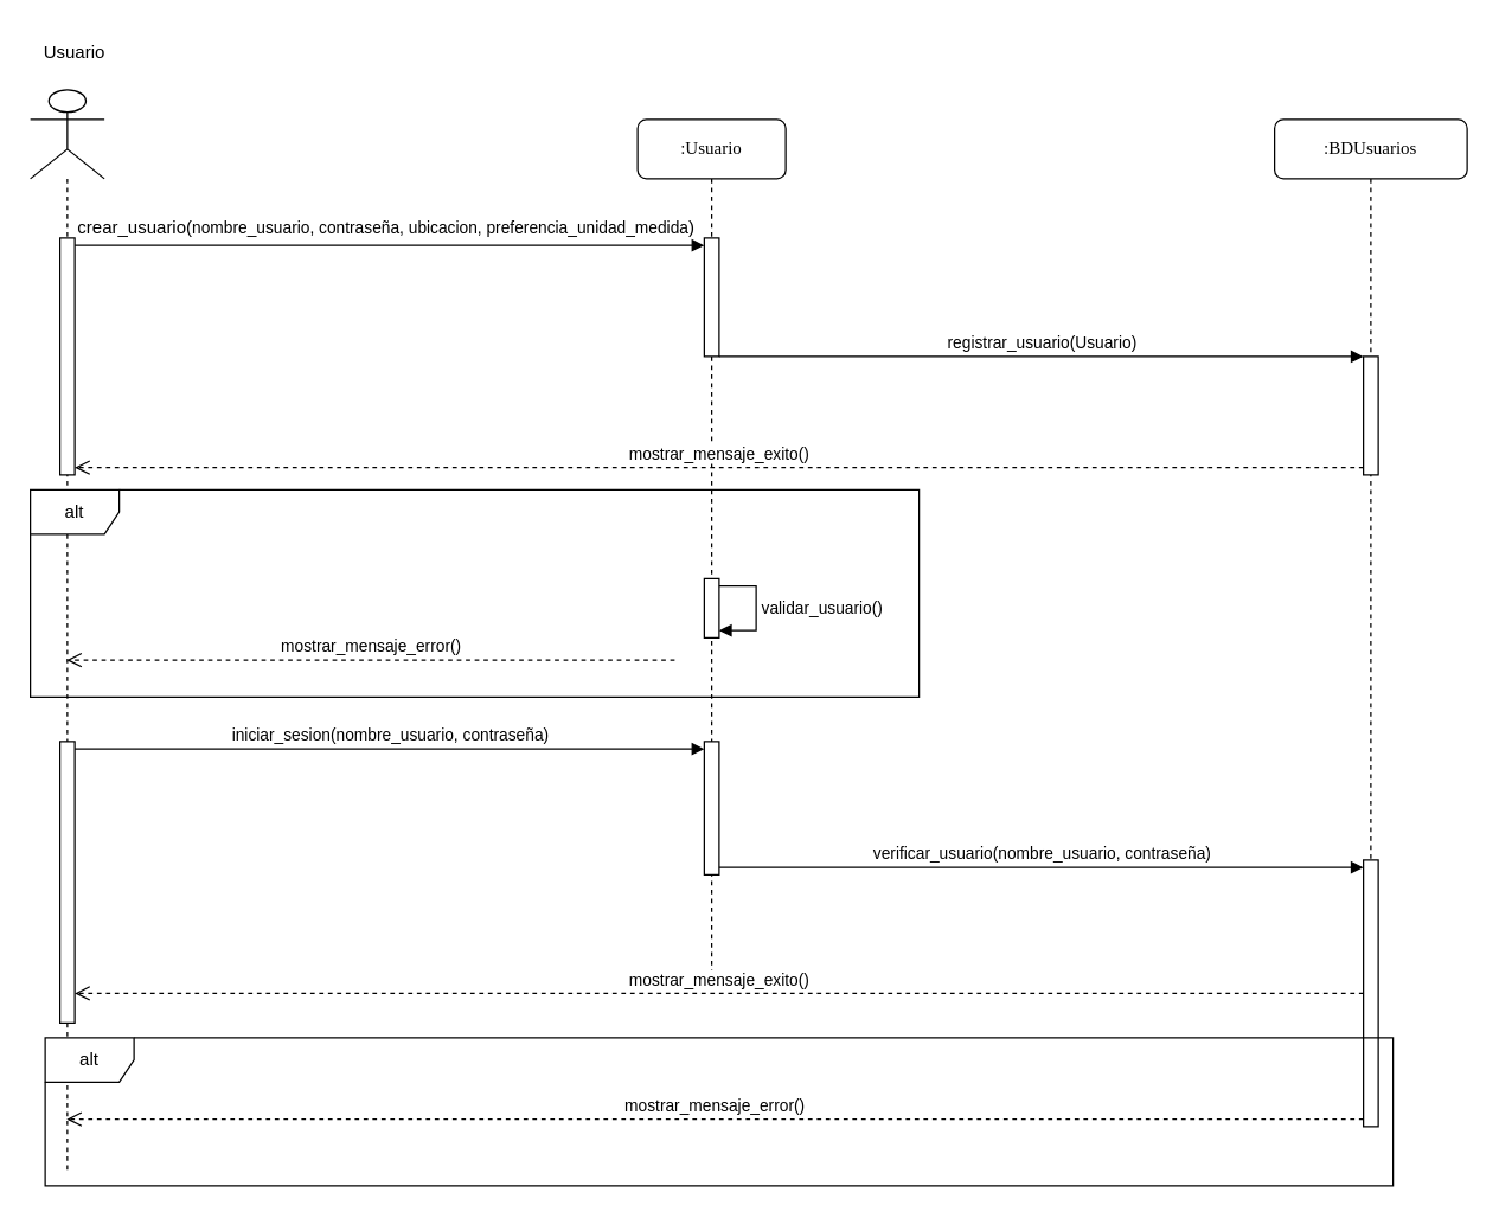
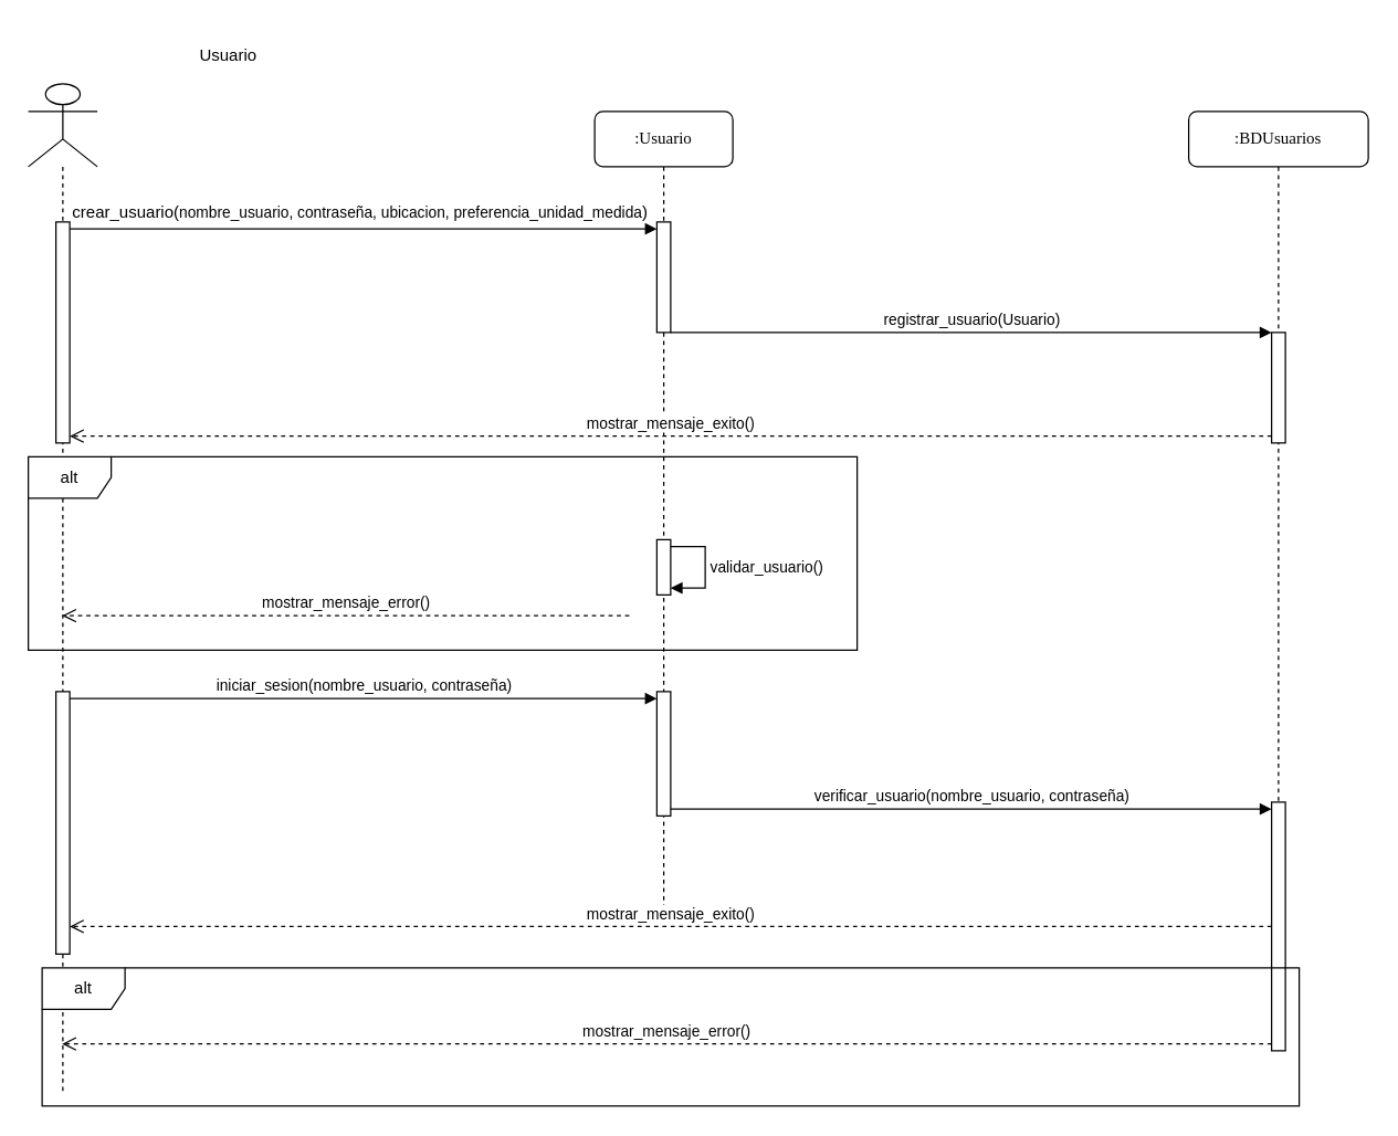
- <mxCell id="10" value="Usuario" style="text;strokeColor=none;align=center;fillColor=none;html=1;verticalAlign=middle;whiteSpace=wrap;rounded=0;" vertex="1" parent="1"><mxGeometry x="20" y="20" width="60" height="30" as="geometry" /></mxCell>
+ <mxCell id="10" value="Usuario" style="text;strokeColor=none;align=center;fillColor=none;html=1;verticalAlign=middle;whiteSpace=wrap;rounded=0;" vertex="1" parent="1"><mxGeometry x="135" y="25" width="60" height="30" as="geometry" /></mxCell>
